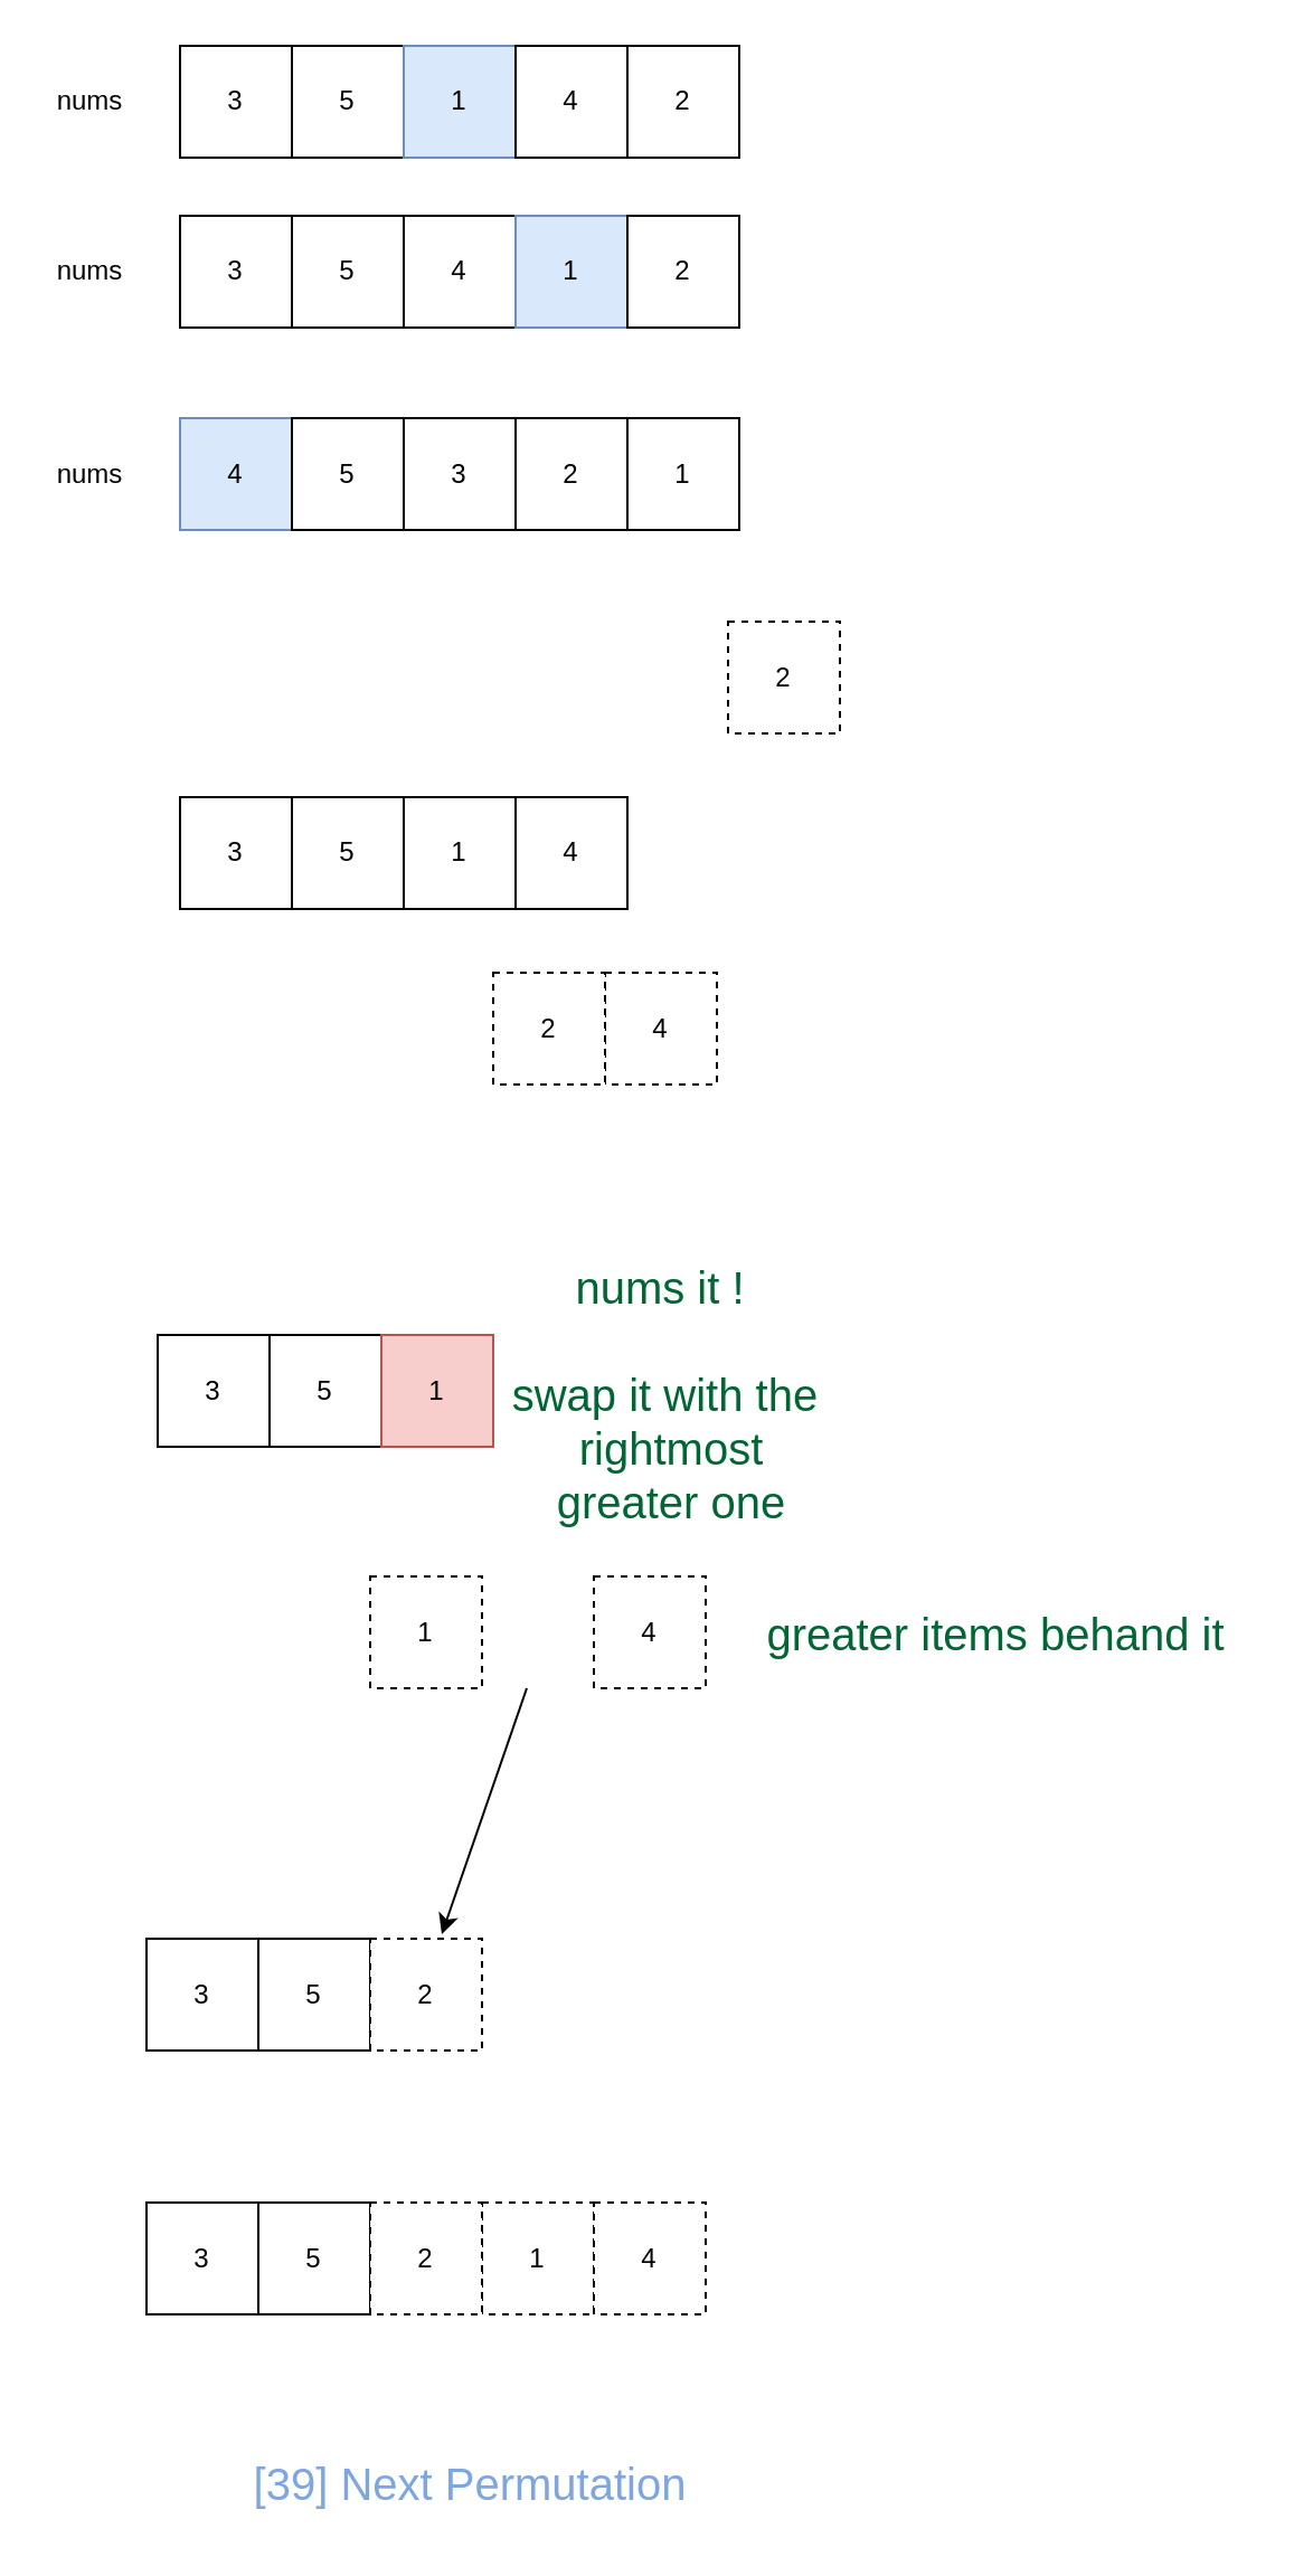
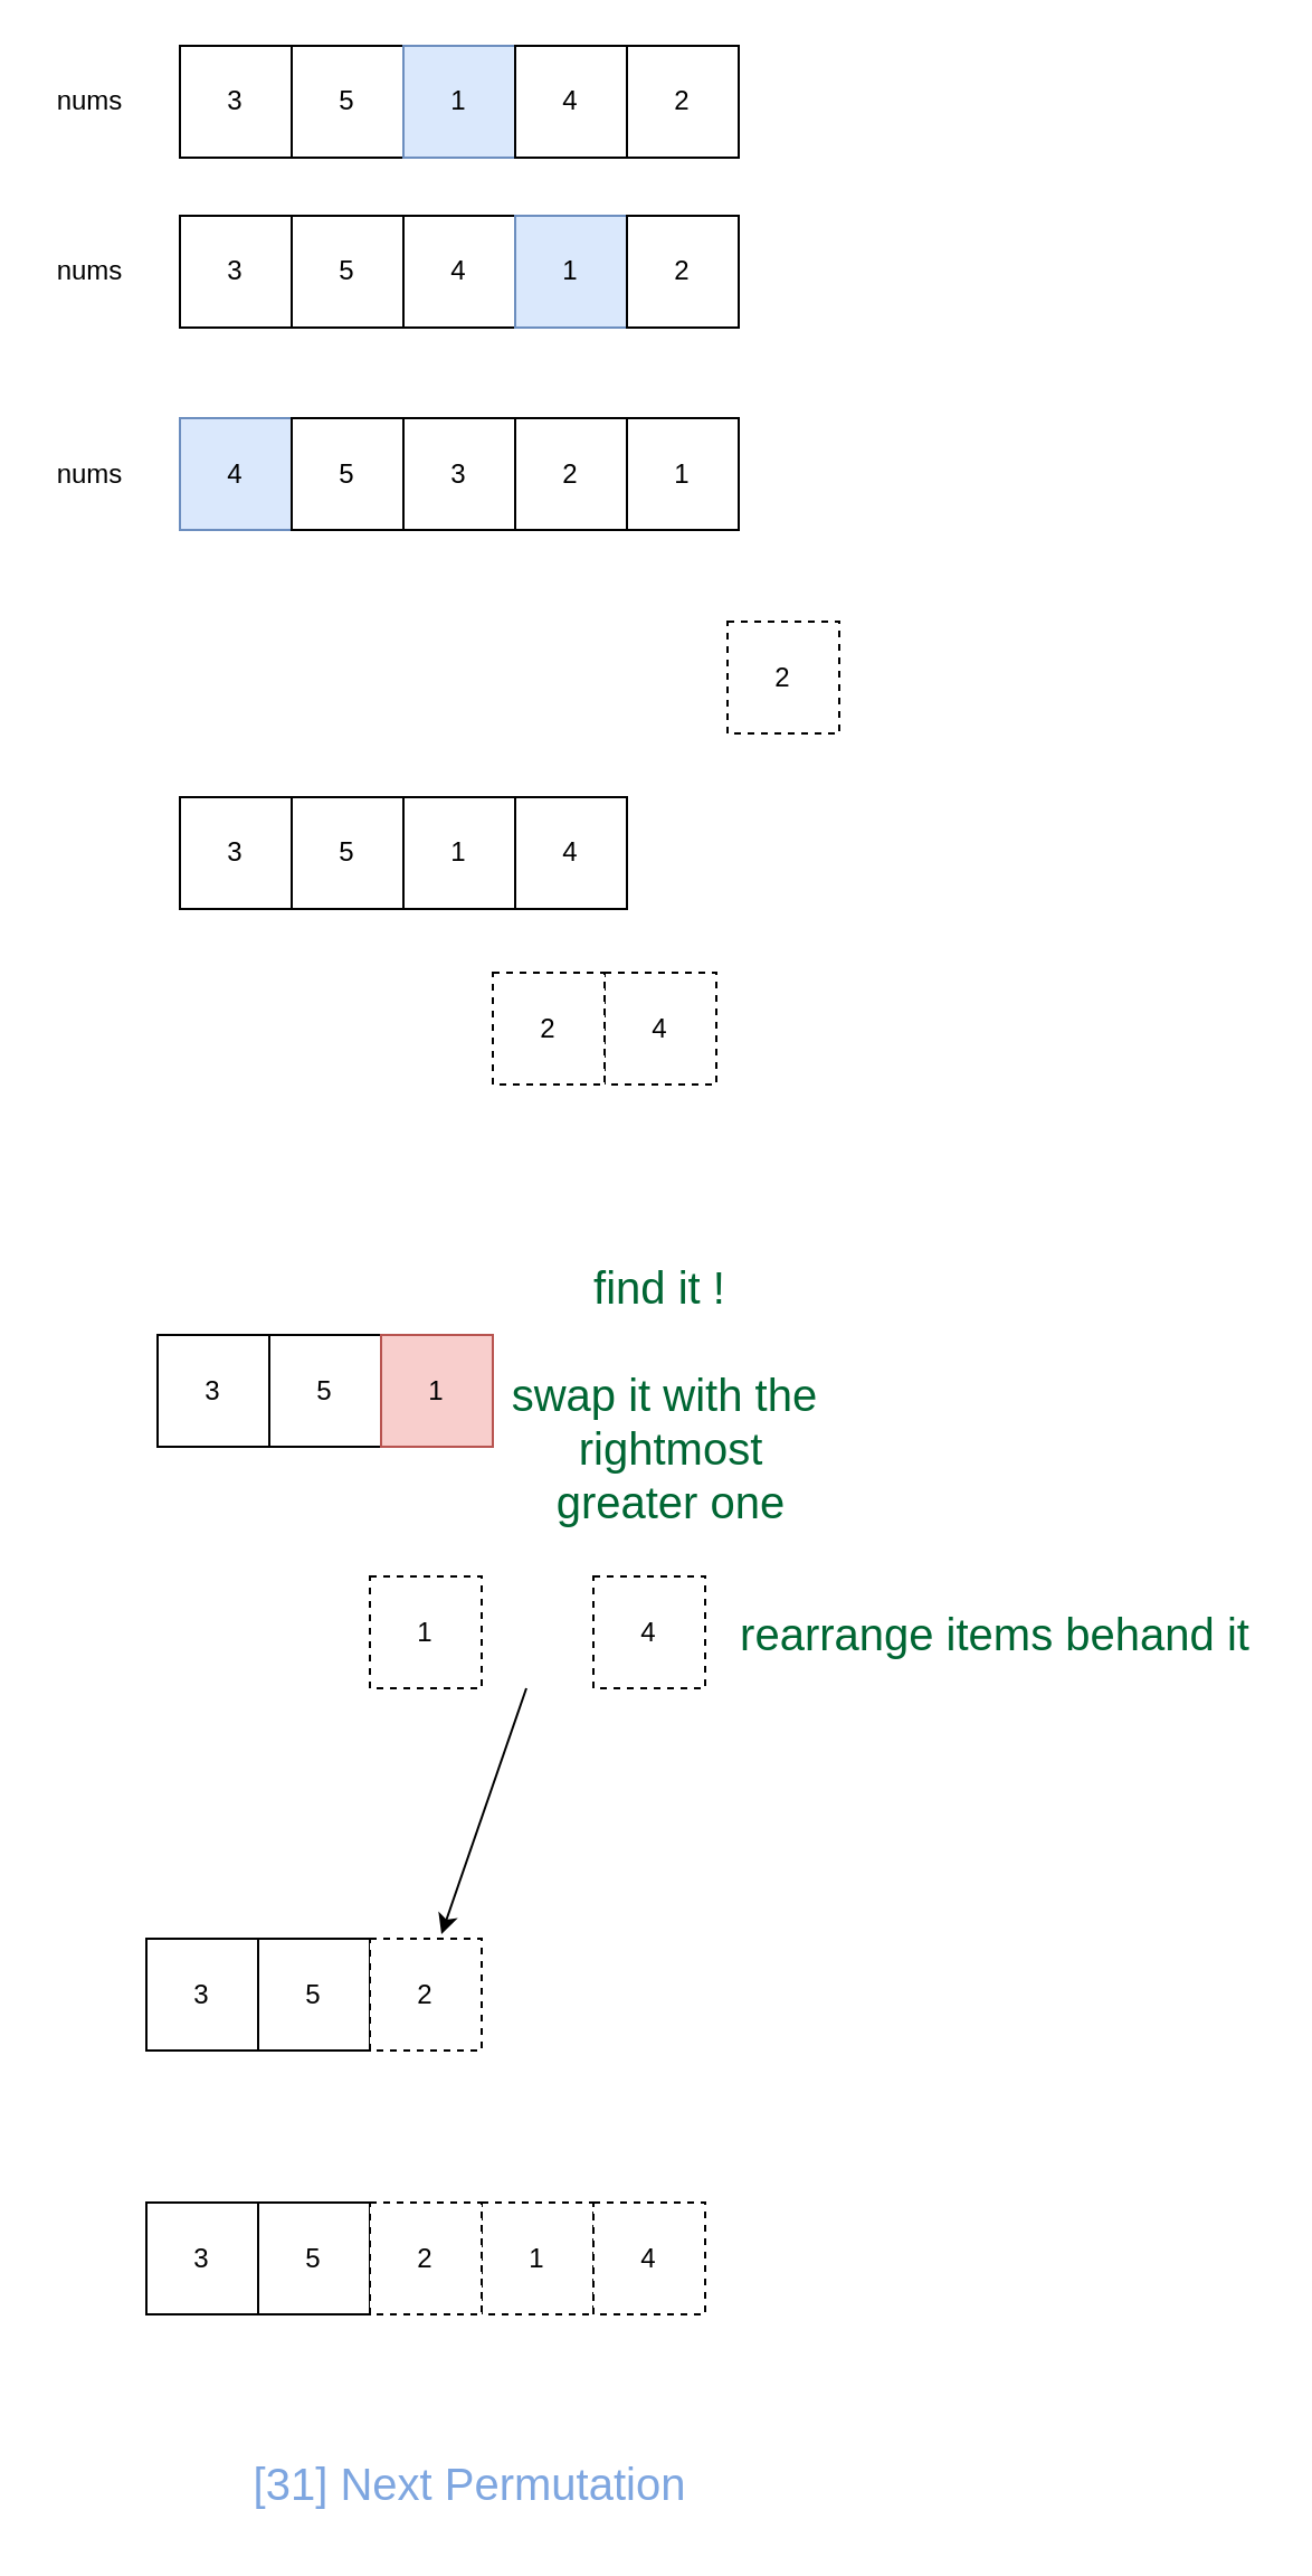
- <mxCell id="29" value="nums it !" style="text;html=1;strokeColor=none;fillColor=none;align=center;verticalAlign=middle;whiteSpace=wrap;rounded=0;dashed=1;fontSize=20;fontColor=#006633;" vertex="1" parent="1"><mxGeometry x="220" y="553.5" width="150" height="43" as="geometry" /></mxCell>
+ <mxCell id="29" value="find it !" style="text;html=1;strokeColor=none;fillColor=none;align=center;verticalAlign=middle;whiteSpace=wrap;rounded=0;dashed=1;fontSize=20;fontColor=#006633;" vertex="1" parent="1"><mxGeometry x="220" y="553.5" width="150" height="43" as="geometry" /></mxCell>
- <mxCell id="30" value="greater items behand it" style="text;html=1;strokeColor=none;fillColor=none;align=center;verticalAlign=middle;whiteSpace=wrap;rounded=0;dashed=1;fontSize=20;fontColor=#006633;" vertex="1" parent="1"><mxGeometry x="325" y="687" width="240" height="85" as="geometry" /></mxCell>
+ <mxCell id="30" value="rearrange items behand it" style="text;html=1;strokeColor=none;fillColor=none;align=center;verticalAlign=middle;whiteSpace=wrap;rounded=0;dashed=1;fontSize=20;fontColor=#006633;" vertex="1" parent="1"><mxGeometry x="325" y="687" width="240" height="85" as="geometry" /></mxCell>
- <mxCell id="32" value="&lt;div&gt;&lt;span&gt;&lt;font color=&quot;#7ea6e0&quot;&gt;[39] Next Permutation&lt;/font&gt;&lt;/span&gt;&lt;/div&gt;" style="text;html=1;strokeColor=none;fillColor=none;align=center;verticalAlign=middle;whiteSpace=wrap;rounded=0;dashed=1;fontSize=20;fontColor=#006633;" vertex="1" parent="1"><mxGeometry x="60" y="1090" width="300" height="40" as="geometry" /></mxCell>
+ <mxCell id="32" value="&lt;div&gt;&lt;span&gt;&lt;font color=&quot;#7ea6e0&quot;&gt;[31] Next Permutation&lt;/font&gt;&lt;/span&gt;&lt;/div&gt;" style="text;html=1;strokeColor=none;fillColor=none;align=center;verticalAlign=middle;whiteSpace=wrap;rounded=0;dashed=1;fontSize=20;fontColor=#006633;" vertex="1" parent="1"><mxGeometry x="60" y="1090" width="300" height="40" as="geometry" /></mxCell>
